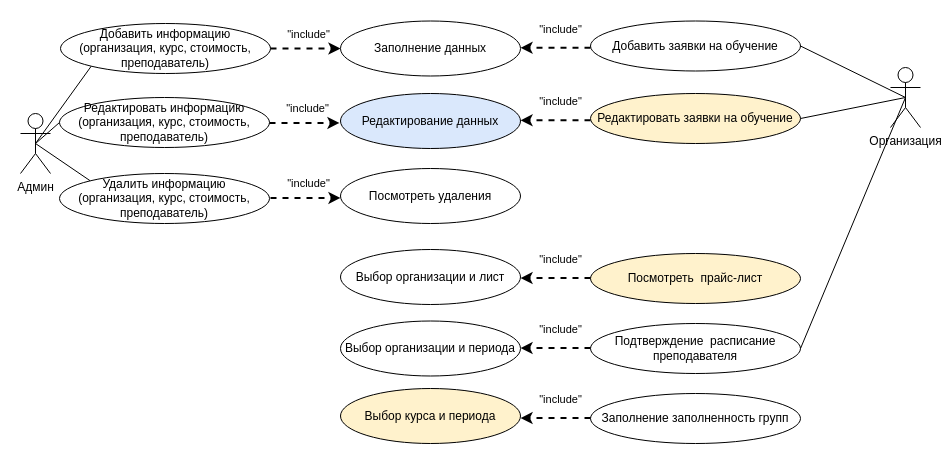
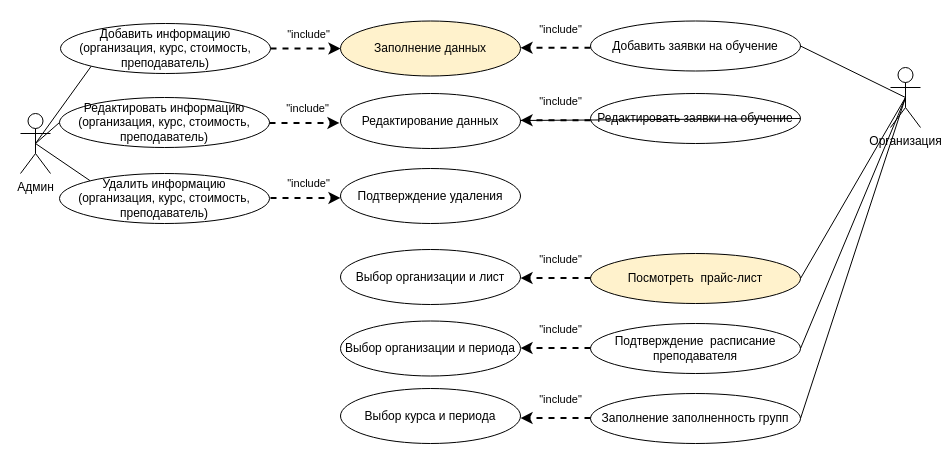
- <mxCell id="9" value="Заполнение данных" style="ellipse;whiteSpace=wrap;html=1;" vertex="1" parent="1"><mxGeometry x="340" y="20.5" width="180" height="55" as="geometry" /></mxCell>
+ <mxCell id="9" value="Заполнение данных" style="ellipse;whiteSpace=wrap;html=1;fillColor=#fff2cc;" vertex="1" parent="1"><mxGeometry x="340" y="20.5" width="180" height="55" as="geometry" /></mxCell>
- <mxCell id="21" value="" style="endArrow=none;html=1;rounded=0;entryX=0.5;entryY=0.5;entryDx=0;entryDy=0;entryPerimeter=0;exitX=1;exitY=0.5;exitDx=0;exitDy=0;" edge="1" parent="1" source="19" target="20"><mxGeometry width="50" height="50" relative="1" as="geometry"><mxPoint x="870" y="223" as="sourcePoint" /><mxPoint x="920" y="173" as="targetPoint" /></mxGeometry></mxCell>
+ <mxCell id="21" value="" style="endArrow=none;html=1;rounded=0;exitX=1;exitY=0.5;exitDx=0;exitDy=0;" edge="1" parent="1" source="19" target="10"><mxGeometry width="50" height="50" relative="1" as="geometry"><mxPoint x="870" y="223" as="sourcePoint" /><mxPoint x="920" y="173" as="targetPoint" /></mxGeometry></mxCell>
- <mxCell id="19" value="Редактировать заявки на обучение" style="ellipse;whiteSpace=wrap;html=1;fillColor=#fff2cc;" vertex="1" parent="1"><mxGeometry x="590" y="93" width="210" height="50" as="geometry" /></mxCell>
+ <mxCell id="19" value="Редактировать заявки на обучение" style="ellipse;whiteSpace=wrap;html=1;" vertex="1" parent="1"><mxGeometry x="590" y="93" width="210" height="50" as="geometry" /></mxCell>
- <mxCell id="10" value="Редактирование данных" style="ellipse;whiteSpace=wrap;html=1;fillColor=#dae8fc;" vertex="1" parent="1"><mxGeometry x="340" y="93" width="180" height="55" as="geometry" /></mxCell>
+ <mxCell id="10" value="Редактирование данных" style="ellipse;whiteSpace=wrap;html=1;" vertex="1" parent="1"><mxGeometry x="340" y="93" width="180" height="55" as="geometry" /></mxCell>
+ <mxCell id="30" value="" style="endArrow=none;html=1;rounded=0;entryX=0.5;entryY=0.5;entryDx=0;entryDy=0;entryPerimeter=0;exitX=1;exitY=0.5;exitDx=0;exitDy=0;" edge="1" parent="1" source="27" target="20"><mxGeometry width="50" height="50" relative="1" as="geometry"><mxPoint x="850" y="273" as="sourcePoint" /><mxPoint x="900" y="223" as="targetPoint" /></mxGeometry></mxCell>
- <mxCell id="11" value="Посмотреть удаления" style="ellipse;whiteSpace=wrap;html=1;" vertex="1" parent="1"><mxGeometry x="340" y="168" width="180" height="55" as="geometry" /></mxCell>
+ <mxCell id="11" value="Подтверждение удаления" style="ellipse;whiteSpace=wrap;html=1;" vertex="1" parent="1"><mxGeometry x="340" y="168" width="180" height="55" as="geometry" /></mxCell>
+ <mxCell id="32" value="" style="endArrow=none;html=1;rounded=0;entryX=0.5;entryY=0.5;entryDx=0;entryDy=0;entryPerimeter=0;exitX=1;exitY=0.5;exitDx=0;exitDy=0;" edge="1" parent="1" source="29" target="20"><mxGeometry width="50" height="50" relative="1" as="geometry"><mxPoint x="850" y="273" as="sourcePoint" /><mxPoint x="900" y="223" as="targetPoint" /></mxGeometry></mxCell>
- <mxCell id="41" value="Выбор курса и периода" style="ellipse;whiteSpace=wrap;html=1;fillColor=#fff2cc;" vertex="1" parent="1"><mxGeometry x="340" y="388" width="180" height="55" as="geometry" /></mxCell>
+ <mxCell id="41" value="Выбор курса и периода" style="ellipse;whiteSpace=wrap;html=1;" vertex="1" parent="1"><mxGeometry x="340" y="388" width="180" height="55" as="geometry" /></mxCell>
